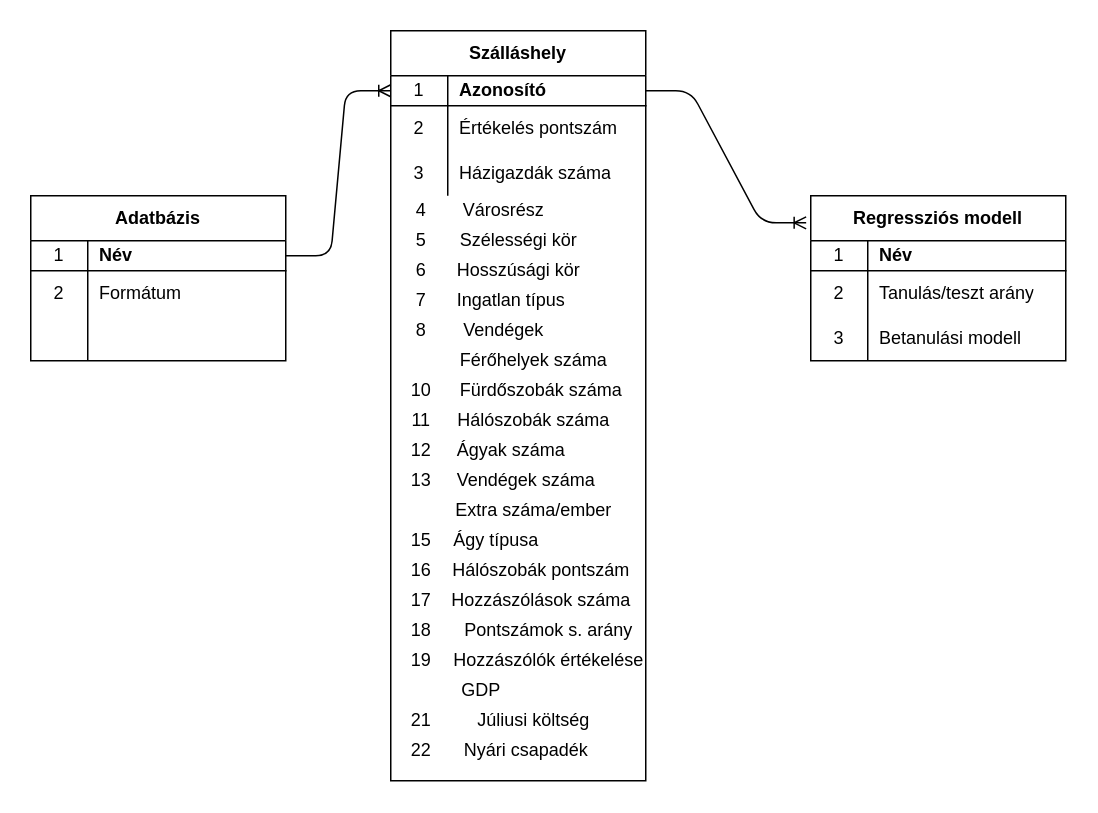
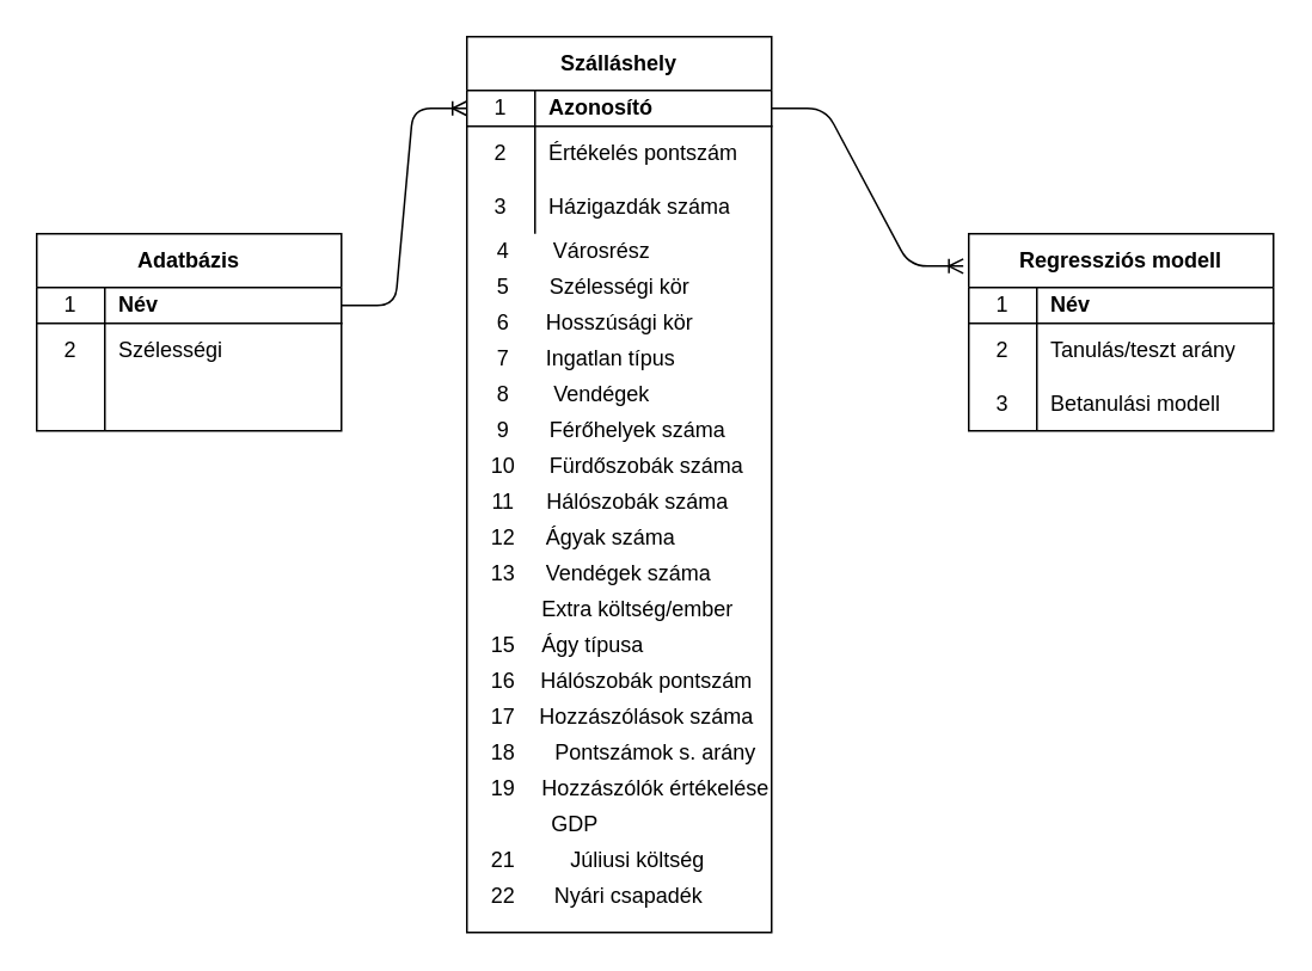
- <mxCell id="8" value="Formátum" style="shape=partialRectangle;html=1;whiteSpace=wrap;connectable=0;fillColor=none;top=0;left=0;bottom=0;right=0;align=left;spacingLeft=6;overflow=hidden;" vertex="1" parent="6"><mxGeometry x="38" width="132" height="30" as="geometry" /></mxCell>
+ <mxCell id="8" value="Szélességi" style="shape=partialRectangle;html=1;whiteSpace=wrap;connectable=0;fillColor=none;top=0;left=0;bottom=0;right=0;align=left;spacingLeft=6;overflow=hidden;" vertex="1" parent="6"><mxGeometry x="38" width="132" height="30" as="geometry" /></mxCell>
+ <mxCell id="42" value="9" style="text;html=1;align=center;verticalAlign=middle;resizable=0;points=[];autosize=1;" vertex="1" parent="1"><mxGeometry x="270" y="230" width="20" height="20" as="geometry" /></mxCell>
- <mxCell id="55" value="Extra száma/ember" style="text;html=1;align=center;verticalAlign=middle;resizable=0;points=[];autosize=1;" vertex="1" parent="1"><mxGeometry x="295" y="330" width="120" height="20" as="geometry" /></mxCell>
+ <mxCell id="55" value="Extra költség/ember" style="text;html=1;align=center;verticalAlign=middle;resizable=0;points=[];autosize=1;" vertex="1" parent="1"><mxGeometry x="295" y="330" width="120" height="20" as="geometry" /></mxCell>
